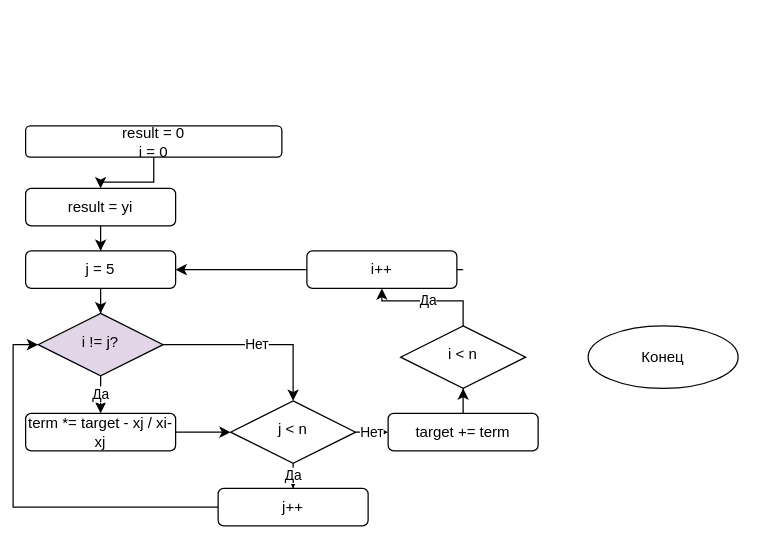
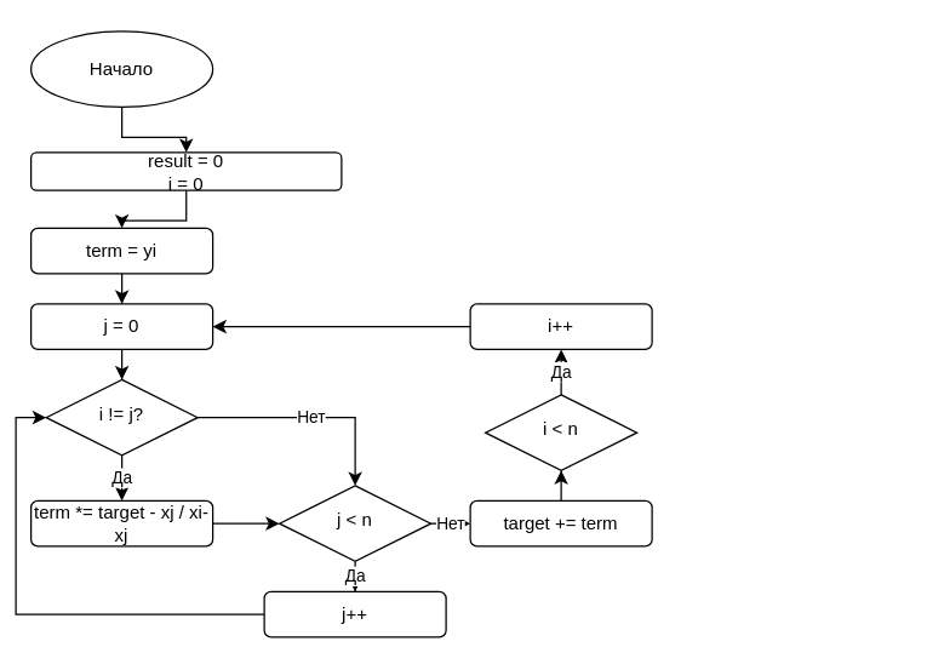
+ <mxCell id="6" value="Начало" style="ellipse;whiteSpace=wrap;html=1;" vertex="1" parent="1"><mxGeometry x="20" y="20" width="120" height="50" as="geometry" /></mxCell>
+ <mxCell id="5" style="edgeStyle=orthogonalEdgeStyle;rounded=0;orthogonalLoop=1;jettySize=auto;html=1;entryX=0.5;entryY=0;entryDx=0;entryDy=0;" edge="1" parent="1" source="6" target="8"><mxGeometry relative="1" as="geometry" /></mxCell>
- <mxCell id="14" value="result = yi" style="rounded=1;whiteSpace=wrap;html=1;" vertex="1" parent="1"><mxGeometry x="20" y="150" width="120" height="30" as="geometry" /></mxCell>
+ <mxCell id="14" value="term = yi" style="rounded=1;whiteSpace=wrap;html=1;" vertex="1" parent="1"><mxGeometry x="20" y="150" width="120" height="30" as="geometry" /></mxCell>
- <mxCell id="10" value="j = 5" style="rounded=1;whiteSpace=wrap;html=1;" vertex="1" parent="1"><mxGeometry x="20" y="200" width="120" height="30" as="geometry" /></mxCell>
+ <mxCell id="10" value="j = 0" style="rounded=1;whiteSpace=wrap;html=1;" vertex="1" parent="1"><mxGeometry x="20" y="200" width="120" height="30" as="geometry" /></mxCell>
- <mxCell id="23" value="i++" style="rounded=1;whiteSpace=wrap;html=1;" vertex="1" parent="1"><mxGeometry x="245" y="200" width="120" height="30" as="geometry" /></mxCell>
+ <mxCell id="23" value="i++" style="rounded=1;whiteSpace=wrap;html=1;" vertex="1" parent="1"><mxGeometry x="310" y="200" width="120" height="30" as="geometry" /></mxCell>
- <mxCell id="4" value="i != j?" style="rhombus;whiteSpace=wrap;html=1;shadow=0;fontFamily=Helvetica;fontSize=12;align=center;strokeWidth=1;spacing=6;spacingTop=-4;fillColor=#e1d5e7;" parent="1" vertex="1"><mxGeometry x="30" y="250" width="100" height="50" as="geometry" /></mxCell>
+ <mxCell id="4" value="i != j?" style="rhombus;whiteSpace=wrap;html=1;shadow=0;fontFamily=Helvetica;fontSize=12;align=center;strokeWidth=1;spacing=6;spacingTop=-4;" parent="1" vertex="1"><mxGeometry x="30" y="250" width="100" height="50" as="geometry" /></mxCell>
- <mxCell id="26" value="Конец" style="ellipse;whiteSpace=wrap;html=1;" vertex="1" parent="1"><mxGeometry x="470" y="260" width="120" height="50" as="geometry" /></mxCell>
